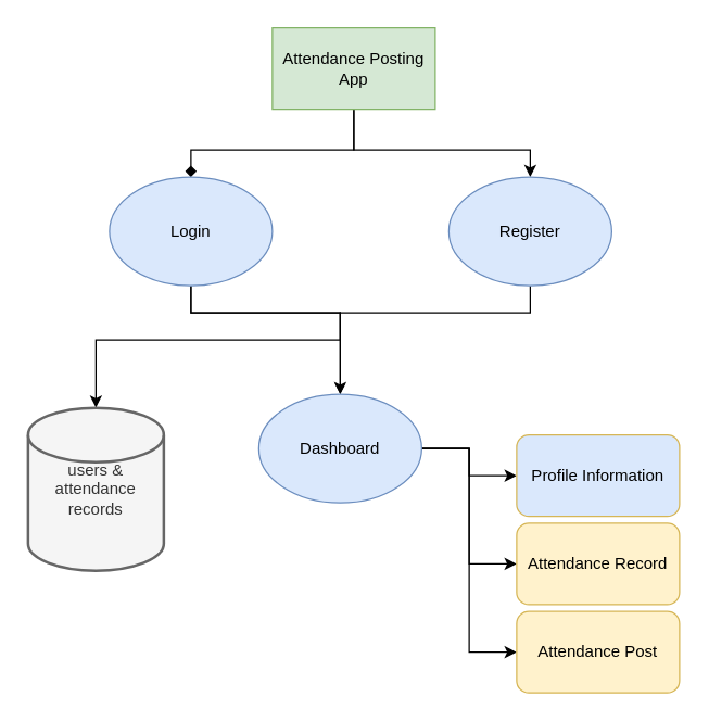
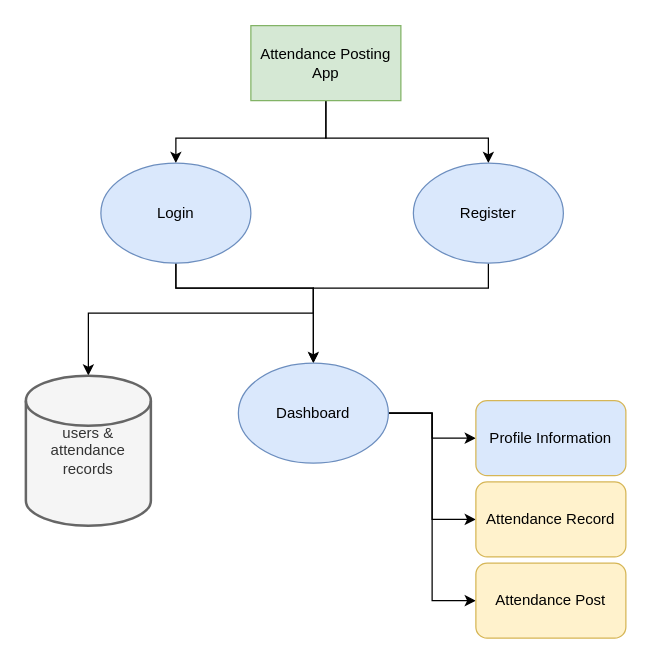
- <mxCell id="2" style="edgeStyle=orthogonalEdgeStyle;rounded=0;orthogonalLoop=1;jettySize=auto;html=1;entryX=0.5;entryY=0;entryDx=0;entryDy=0;endArrow=diamond;" parent="1" source="4" target="7" edge="1"><mxGeometry relative="1" as="geometry"><Array as="points"><mxPoint x="260" y="110" /><mxPoint x="140" y="110" /></Array></mxGeometry></mxCell>
+ <mxCell id="2" style="edgeStyle=orthogonalEdgeStyle;rounded=0;orthogonalLoop=1;jettySize=auto;html=1;entryX=0.5;entryY=0;entryDx=0;entryDy=0;" parent="1" source="4" target="7" edge="1"><mxGeometry relative="1" as="geometry"><Array as="points"><mxPoint x="260" y="110" /><mxPoint x="140" y="110" /></Array></mxGeometry></mxCell>
